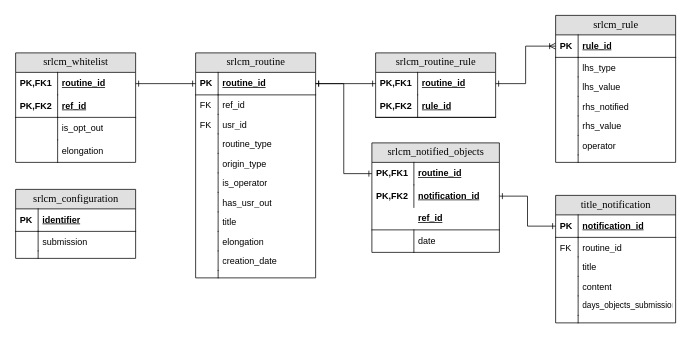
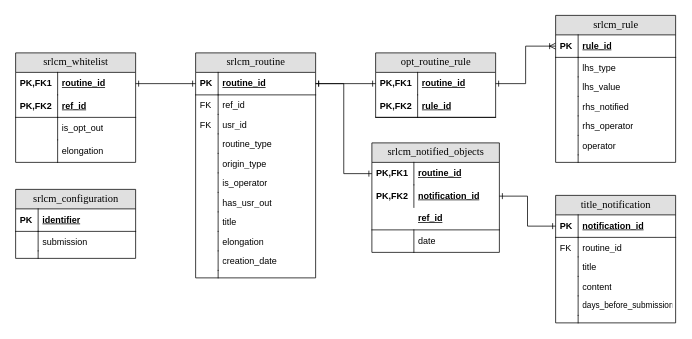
- <mxCell id="40" value="srlcm_routine_rule" style="swimlane;html=1;fontStyle=0;childLayout=stackLayout;horizontal=1;startSize=26;fillColor=#e0e0e0;horizontalStack=0;resizeParent=1;resizeLast=0;collapsible=1;marginBottom=0;swimlaneFillColor=#ffffff;align=center;rounded=0;shadow=0;comic=0;labelBackgroundColor=none;strokeWidth=1;fontFamily=Verdana;fontSize=14" vertex="1" parent="1"><mxGeometry x="500" y="70" width="160" height="86" as="geometry" /></mxCell>
+ <mxCell id="40" value="opt_routine_rule" style="swimlane;html=1;fontStyle=0;childLayout=stackLayout;horizontal=1;startSize=26;fillColor=#e0e0e0;horizontalStack=0;resizeParent=1;resizeLast=0;collapsible=1;marginBottom=0;swimlaneFillColor=#ffffff;align=center;rounded=0;shadow=0;comic=0;labelBackgroundColor=none;strokeWidth=1;fontFamily=Verdana;fontSize=14" vertex="1" parent="1"><mxGeometry x="500" y="70" width="160" height="86" as="geometry" /></mxCell>
- <mxCell id="34" value="rhs_value" style="shape=partialRectangle;top=0;left=0;right=0;bottom=0;html=1;align=left;verticalAlign=top;fillColor=none;spacingLeft=34;spacingRight=4;whiteSpace=wrap;overflow=hidden;rotatable=0;points=[[0,0.5],[1,0.5]];portConstraint=eastwest;dropTarget=0;" vertex="1" parent="25"><mxGeometry y="134" width="160" height="26" as="geometry" /></mxCell>
+ <mxCell id="34" value="rhs_operator" style="shape=partialRectangle;top=0;left=0;right=0;bottom=0;html=1;align=left;verticalAlign=top;fillColor=none;spacingLeft=34;spacingRight=4;whiteSpace=wrap;overflow=hidden;rotatable=0;points=[[0,0.5],[1,0.5]];portConstraint=eastwest;dropTarget=0;" vertex="1" parent="25"><mxGeometry y="134" width="160" height="26" as="geometry" /></mxCell>
- <mxCell id="56" value="days_objects_submission" style="shape=partialRectangle;top=0;left=0;right=0;bottom=0;html=1;align=left;verticalAlign=top;fillColor=none;spacingLeft=34;spacingRight=4;whiteSpace=wrap;overflow=hidden;rotatable=0;points=[[0,0.5],[1,0.5]];portConstraint=eastwest;dropTarget=0;fontSize=11;" vertex="1" parent="47"><mxGeometry y="134" width="160" height="26" as="geometry" /></mxCell>
+ <mxCell id="56" value="days_before_submission" style="shape=partialRectangle;top=0;left=0;right=0;bottom=0;html=1;align=left;verticalAlign=top;fillColor=none;spacingLeft=34;spacingRight=4;whiteSpace=wrap;overflow=hidden;rotatable=0;points=[[0,0.5],[1,0.5]];portConstraint=eastwest;dropTarget=0;fontSize=11;" vertex="1" parent="47"><mxGeometry y="134" width="160" height="26" as="geometry" /></mxCell>
